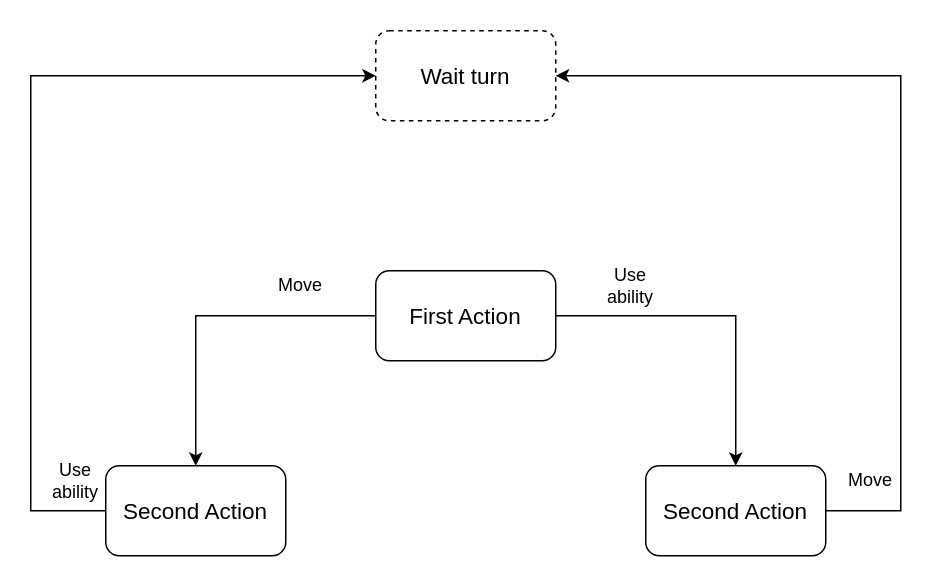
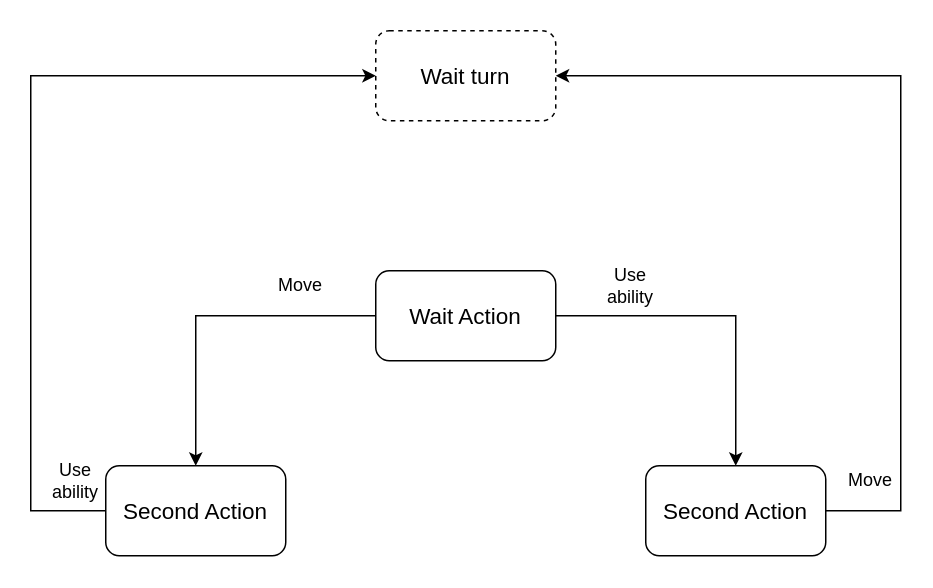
- <mxCell id="5" value="&lt;font style=&quot;font-size: 15px&quot;&gt;First Action&lt;/font&gt;" style="rounded=1;whiteSpace=wrap;html=1;" parent="1" vertex="1"><mxGeometry x="250" y="180" width="120" height="60" as="geometry" /></mxCell>
+ <mxCell id="5" value="&lt;font style=&quot;font-size: 15px&quot;&gt;Wait Action&lt;/font&gt;" style="rounded=1;whiteSpace=wrap;html=1;" parent="1" vertex="1"><mxGeometry x="250" y="180" width="120" height="60" as="geometry" /></mxCell>
